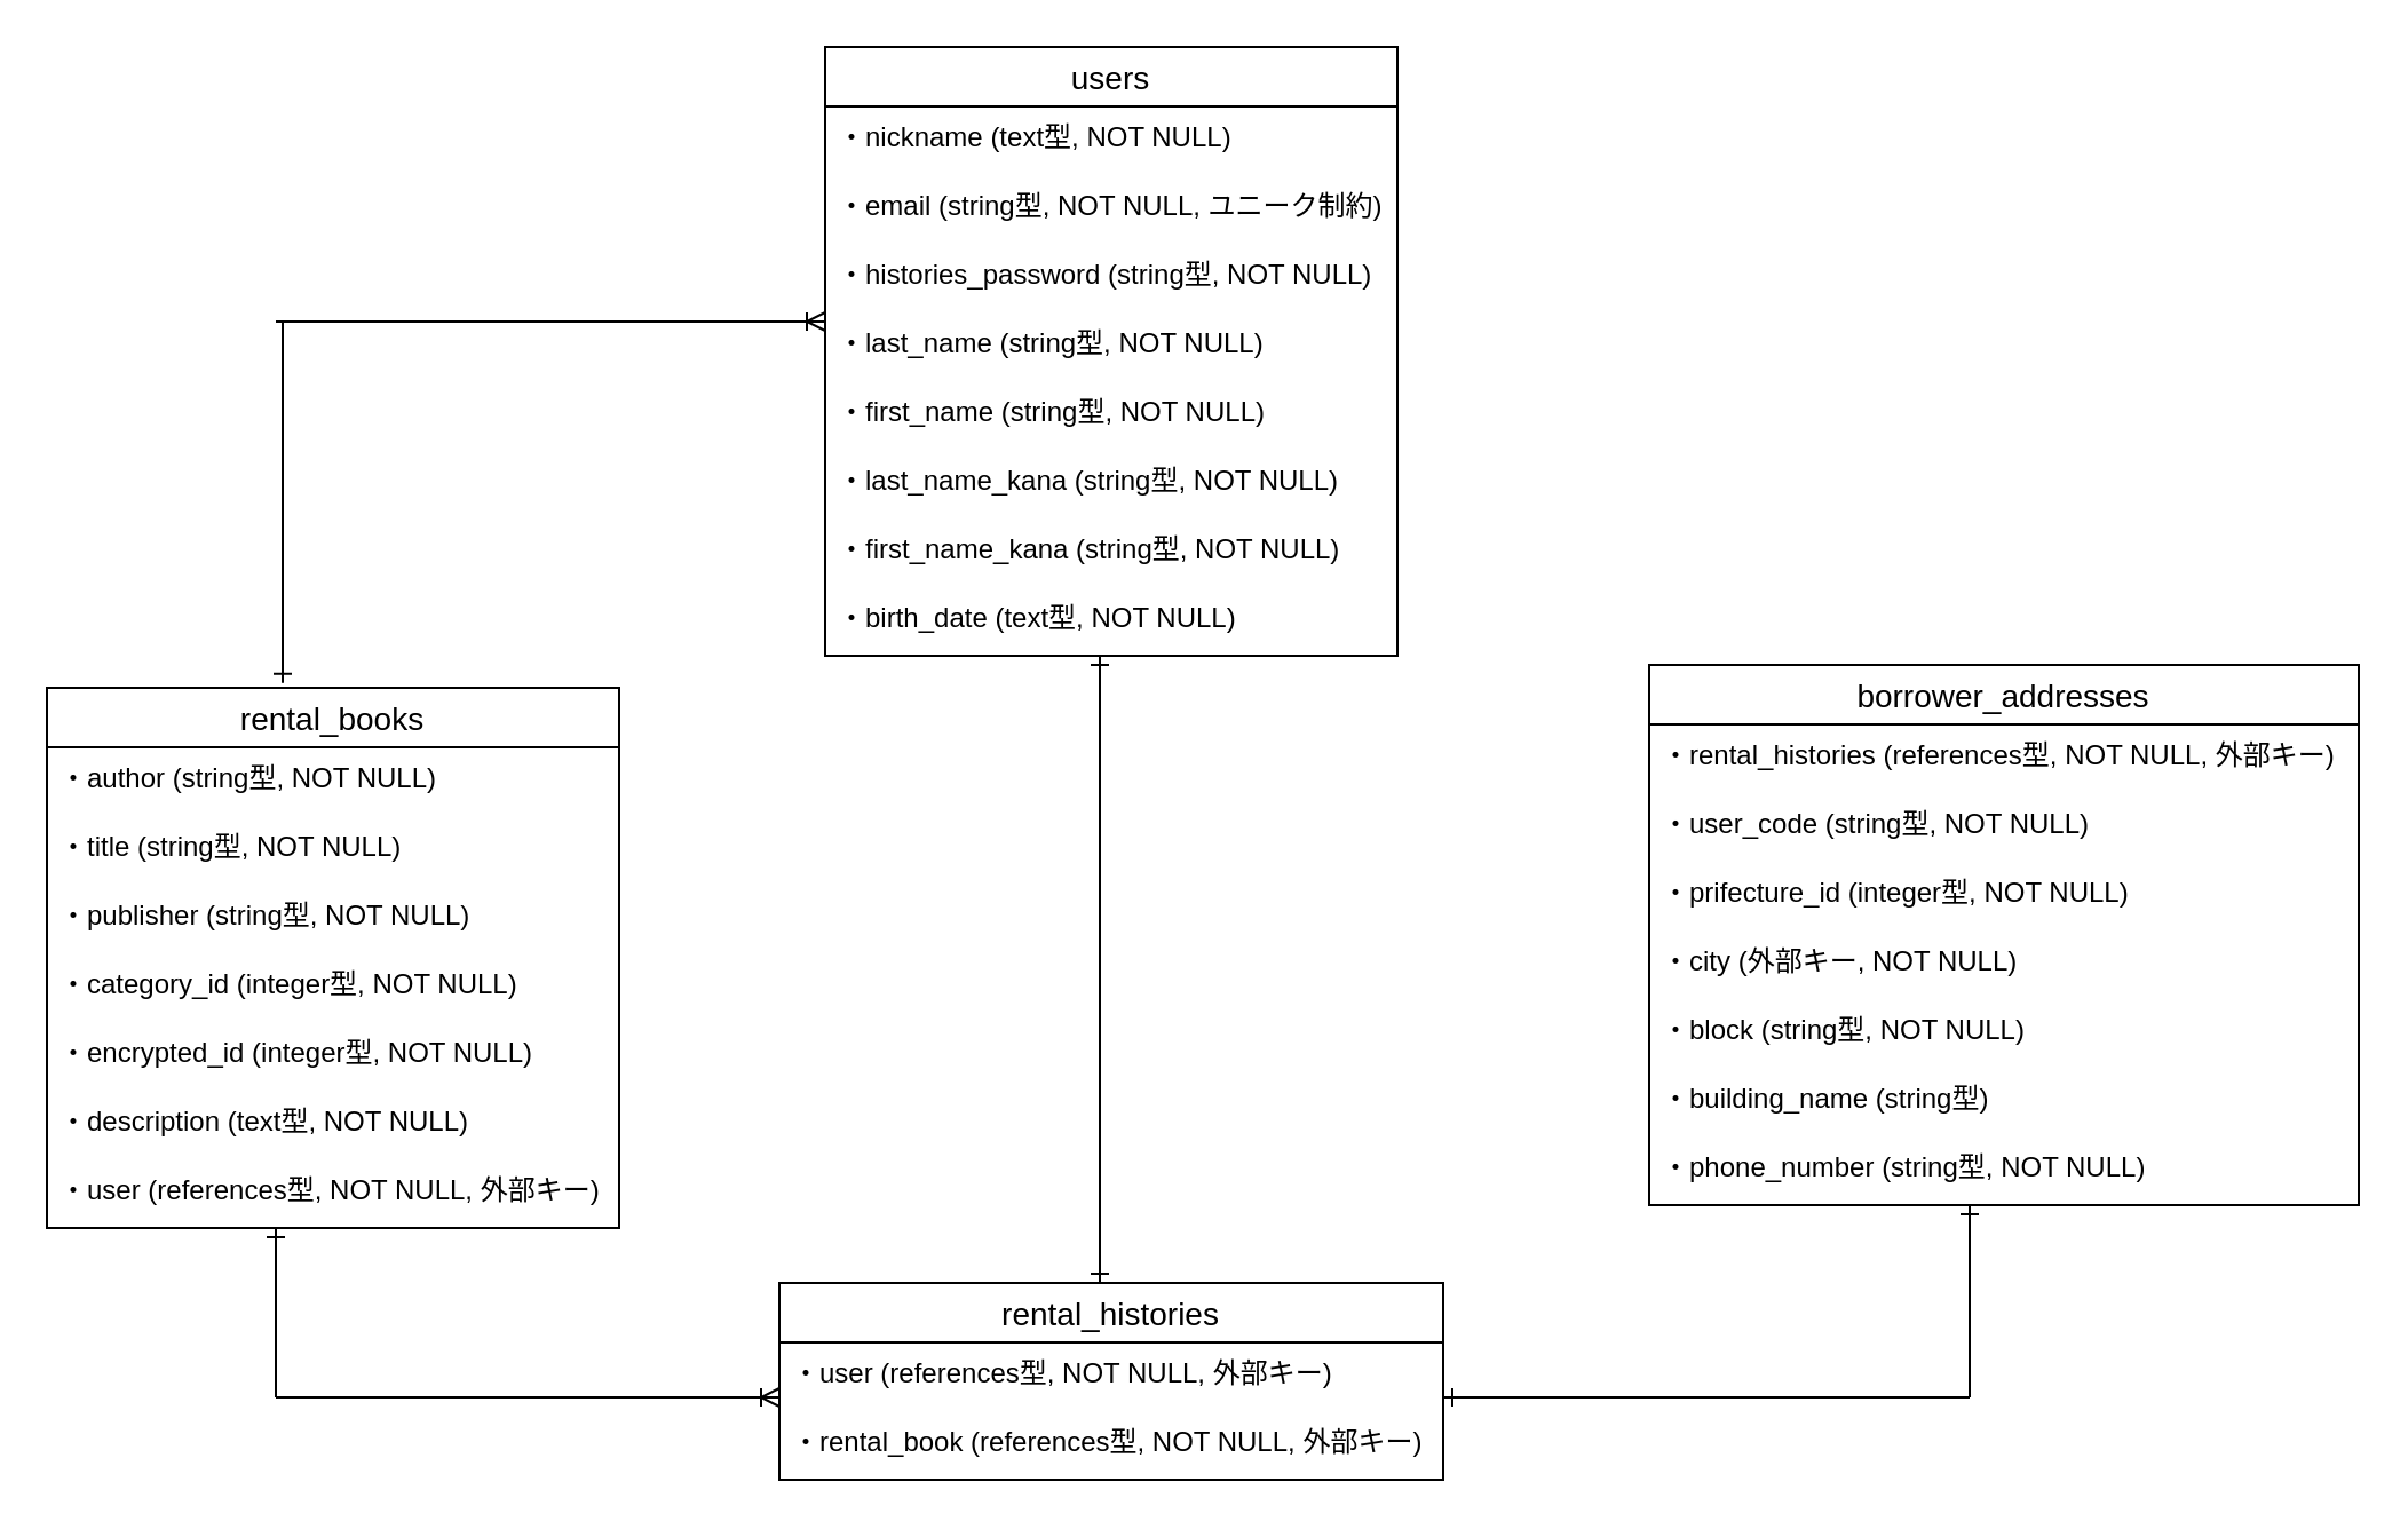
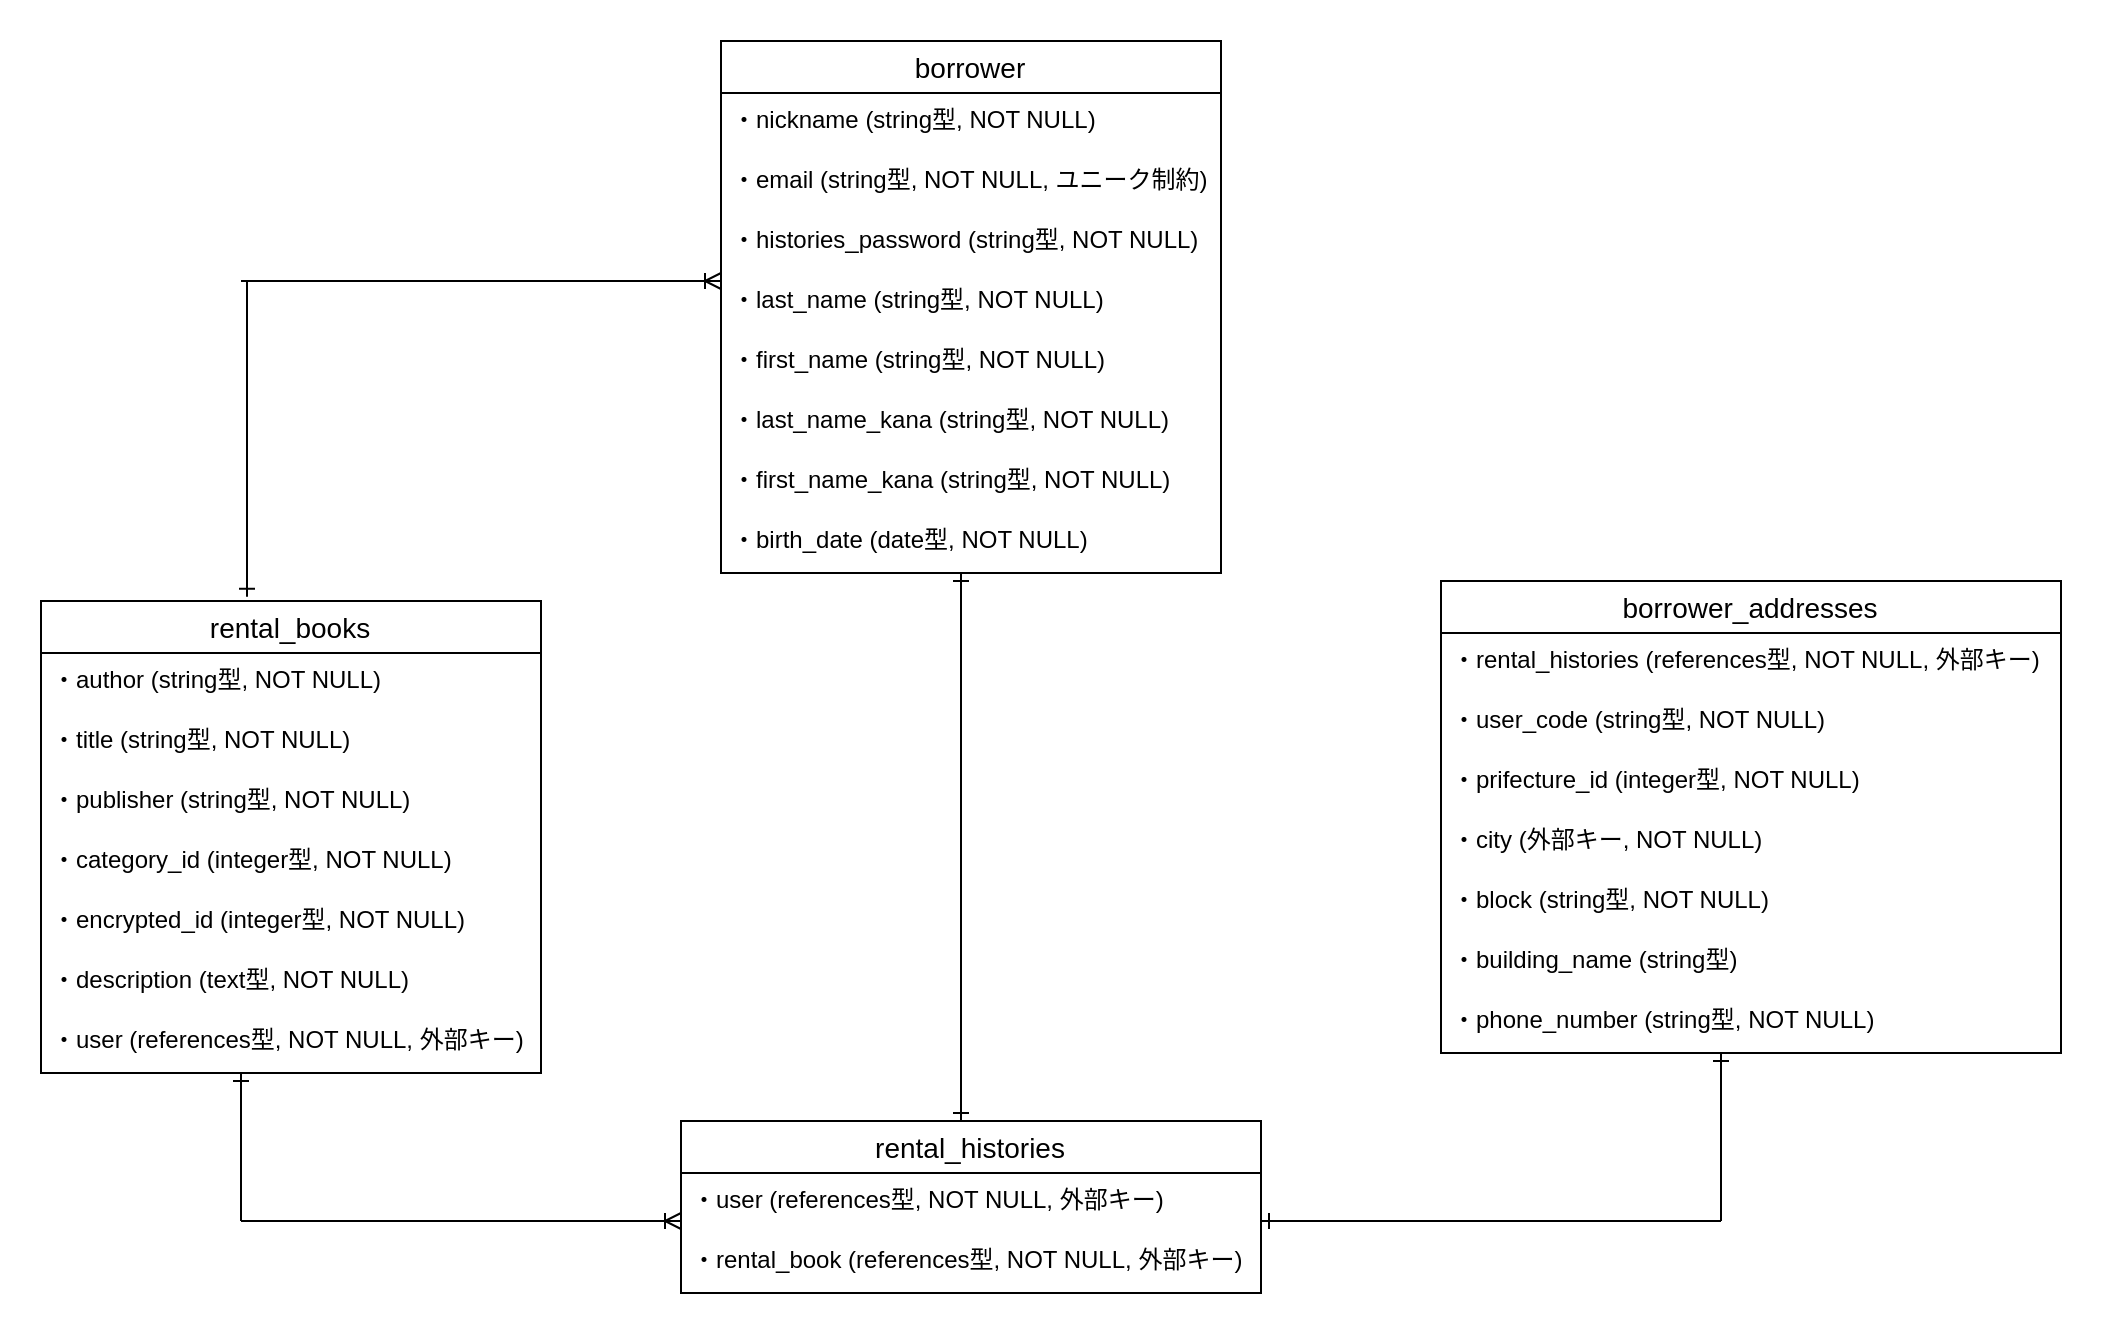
- <mxCell id="2" value="users" style="swimlane;fontStyle=0;childLayout=stackLayout;horizontal=1;startSize=26;horizontalStack=0;resizeParent=1;resizeParentMax=0;resizeLast=0;collapsible=1;marginBottom=0;align=center;fontSize=14;" vertex="1" parent="1"><mxGeometry x="360" y="20" width="250" height="266" as="geometry" /></mxCell>
+ <mxCell id="2" value="borrower" style="swimlane;fontStyle=0;childLayout=stackLayout;horizontal=1;startSize=26;horizontalStack=0;resizeParent=1;resizeParentMax=0;resizeLast=0;collapsible=1;marginBottom=0;align=center;fontSize=14;" vertex="1" parent="1"><mxGeometry x="360" y="20" width="250" height="266" as="geometry" /></mxCell>
- <mxCell id="3" value="・nickname (text型, NOT NULL)" style="text;strokeColor=none;fillColor=none;spacingLeft=4;spacingRight=4;overflow=hidden;rotatable=0;points=[[0,0.5],[1,0.5]];portConstraint=eastwest;fontSize=12;" vertex="1" parent="2"><mxGeometry y="26" width="250" height="30" as="geometry" /></mxCell>
+ <mxCell id="3" value="・nickname (string型, NOT NULL)" style="text;strokeColor=none;fillColor=none;spacingLeft=4;spacingRight=4;overflow=hidden;rotatable=0;points=[[0,0.5],[1,0.5]];portConstraint=eastwest;fontSize=12;" vertex="1" parent="2"><mxGeometry y="26" width="250" height="30" as="geometry" /></mxCell>
- <mxCell id="10" value="・birth_date (text型, NOT NULL)" style="text;strokeColor=none;fillColor=none;spacingLeft=4;spacingRight=4;overflow=hidden;rotatable=0;points=[[0,0.5],[1,0.5]];portConstraint=eastwest;fontSize=12;" vertex="1" parent="2"><mxGeometry y="236" width="250" height="30" as="geometry" /></mxCell>
+ <mxCell id="10" value="・birth_date (date型, NOT NULL)" style="text;strokeColor=none;fillColor=none;spacingLeft=4;spacingRight=4;overflow=hidden;rotatable=0;points=[[0,0.5],[1,0.5]];portConstraint=eastwest;fontSize=12;" vertex="1" parent="2"><mxGeometry y="236" width="250" height="30" as="geometry" /></mxCell>
